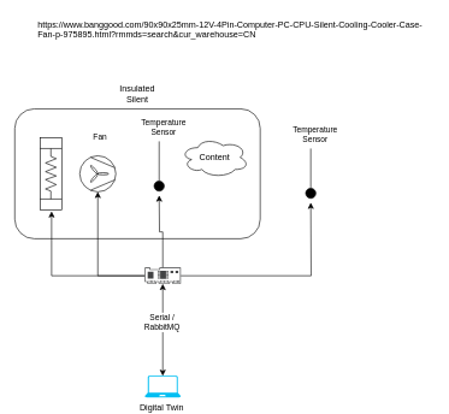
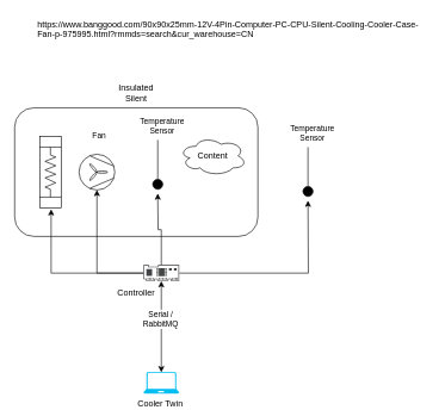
- <mxCell id="21" value="https://www.banggood.com/90x90x25mm-12V-4Pin-Computer-PC-CPU-Silent-Cooling-Cooler-Case-Fan-p-975895.html?rmmds=search&amp;cur_warehouse=CN" style="text;whiteSpace=wrap;html=1;" parent="1" vertex="1"><mxGeometry x="50" y="20" width="550" height="40" as="geometry" /></mxCell>
+ <mxCell id="21" value="https://www.banggood.com/90x90x25mm-12V-4Pin-Computer-PC-CPU-Silent-Cooling-Cooler-Case-Fan-p-975995.html?rmmds=search&amp;cur_warehouse=CN" style="text;whiteSpace=wrap;html=1;" parent="1" vertex="1"><mxGeometry x="50" y="20" width="550" height="40" as="geometry" /></mxCell>
+ <mxCell id="20" value="Controller" style="text;html=1;strokeColor=none;fillColor=none;align=center;verticalAlign=middle;whiteSpace=wrap;rounded=0;" parent="1" vertex="1"><mxGeometry x="170" y="400" width="40" height="20" as="geometry" /></mxCell>
- <mxCell id="17" value="Digital Twin&amp;nbsp;" style="verticalLabelPosition=bottom;html=1;verticalAlign=top;align=center;strokeColor=none;fillColor=#00BEF2;shape=mxgraph.azure.laptop;pointerEvents=1;" parent="1" vertex="1"><mxGeometry x="200" y="520" width="50" height="30" as="geometry" /></mxCell>
+ <mxCell id="17" value="Cooler Twin&amp;nbsp;" style="verticalLabelPosition=bottom;html=1;verticalAlign=top;align=center;strokeColor=none;fillColor=#00BEF2;shape=mxgraph.azure.laptop;pointerEvents=1;" parent="1" vertex="1"><mxGeometry x="200" y="520" width="50" height="30" as="geometry" /></mxCell>
